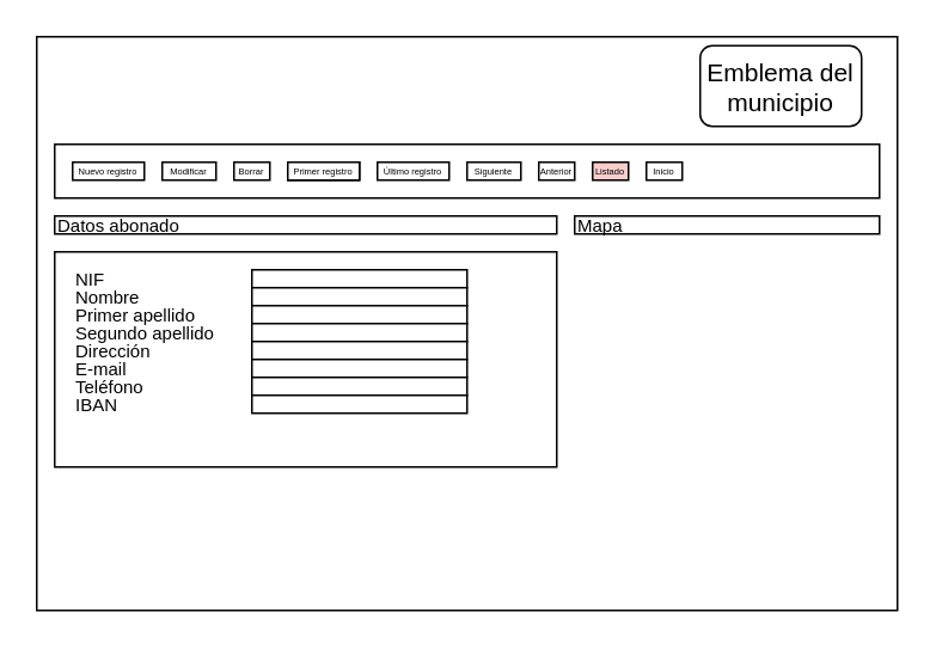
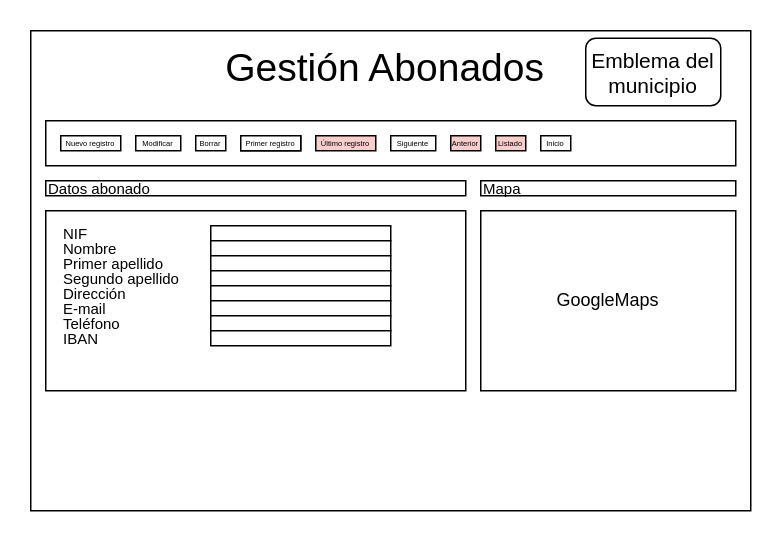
+ <mxCell id="3" value="Gestión Abonados&amp;nbsp;" style="text;html=1;strokeColor=none;fillColor=none;align=center;verticalAlign=middle;whiteSpace=wrap;rounded=0;fontSize=26;" parent="1" vertex="1"><mxGeometry x="145" y="20" width="230" height="50" as="geometry" /></mxCell>
- <mxCell id="31" value="&lt;font style=&quot;font-size: 5px;&quot;&gt;Último registro&lt;/font&gt;" style="rounded=0;whiteSpace=wrap;html=1;fontSize=7;" vertex="1" parent="1"><mxGeometry x="210" y="90" width="40" height="10" as="geometry" /></mxCell>
+ <mxCell id="31" value="&lt;font style=&quot;font-size: 5px;&quot;&gt;Último registro&lt;/font&gt;" style="rounded=0;whiteSpace=wrap;html=1;fontSize=7;fillColor=#f8cecc;" vertex="1" parent="1"><mxGeometry x="210" y="90" width="40" height="10" as="geometry" /></mxCell>
- <mxCell id="33" value="&lt;font style=&quot;font-size: 5px;&quot;&gt;Anterior&lt;/font&gt;" style="rounded=0;whiteSpace=wrap;html=1;fontSize=7;" vertex="1" parent="1"><mxGeometry x="300" y="90" width="20" height="10" as="geometry" /></mxCell>
+ <mxCell id="33" value="&lt;font style=&quot;font-size: 5px;&quot;&gt;Anterior&lt;/font&gt;" style="rounded=0;whiteSpace=wrap;html=1;fontSize=7;fillColor=#f8cecc;" vertex="1" parent="1"><mxGeometry x="300" y="90" width="20" height="10" as="geometry" /></mxCell>
+ <mxCell id="7" value="GoogleMaps" style="rounded=0;whiteSpace=wrap;html=1;" parent="1" vertex="1"><mxGeometry x="320" y="140" width="170" height="120" as="geometry" /></mxCell>
